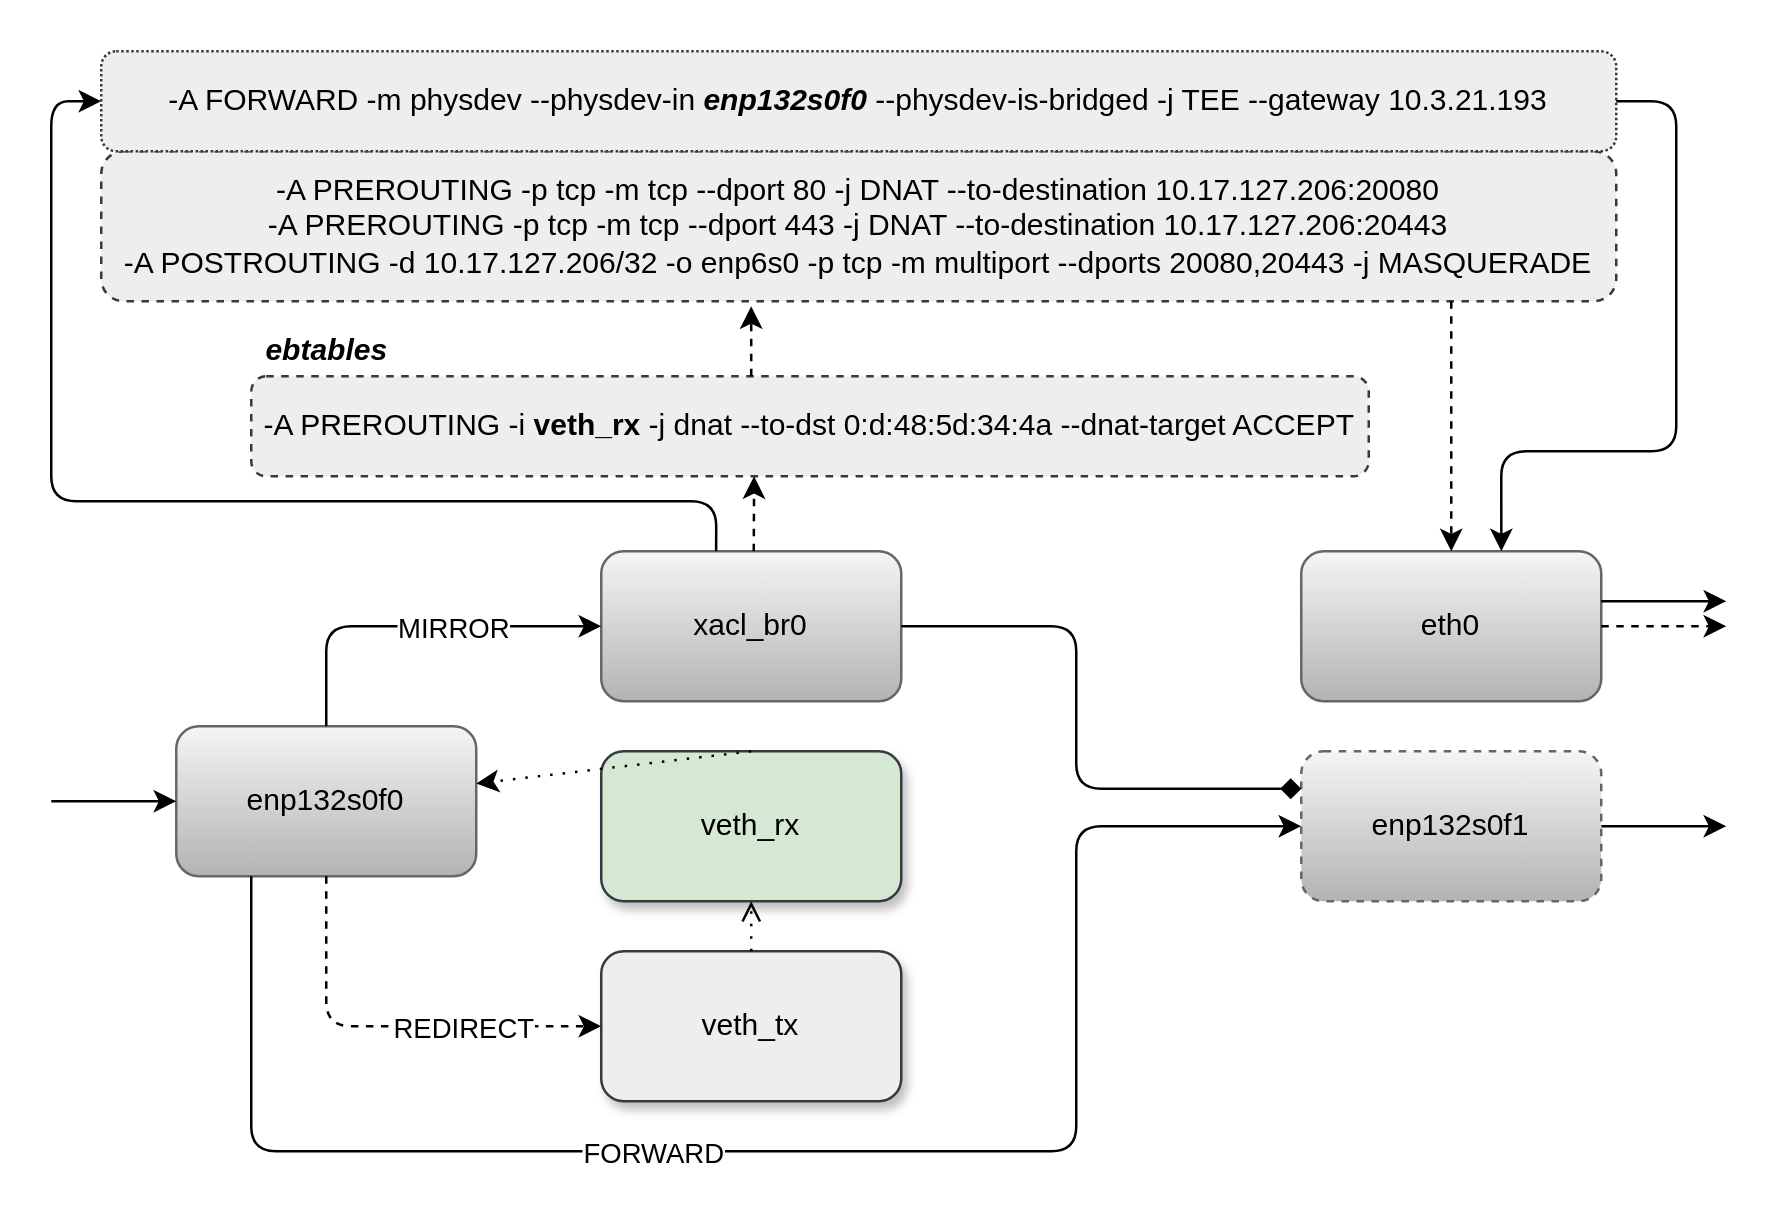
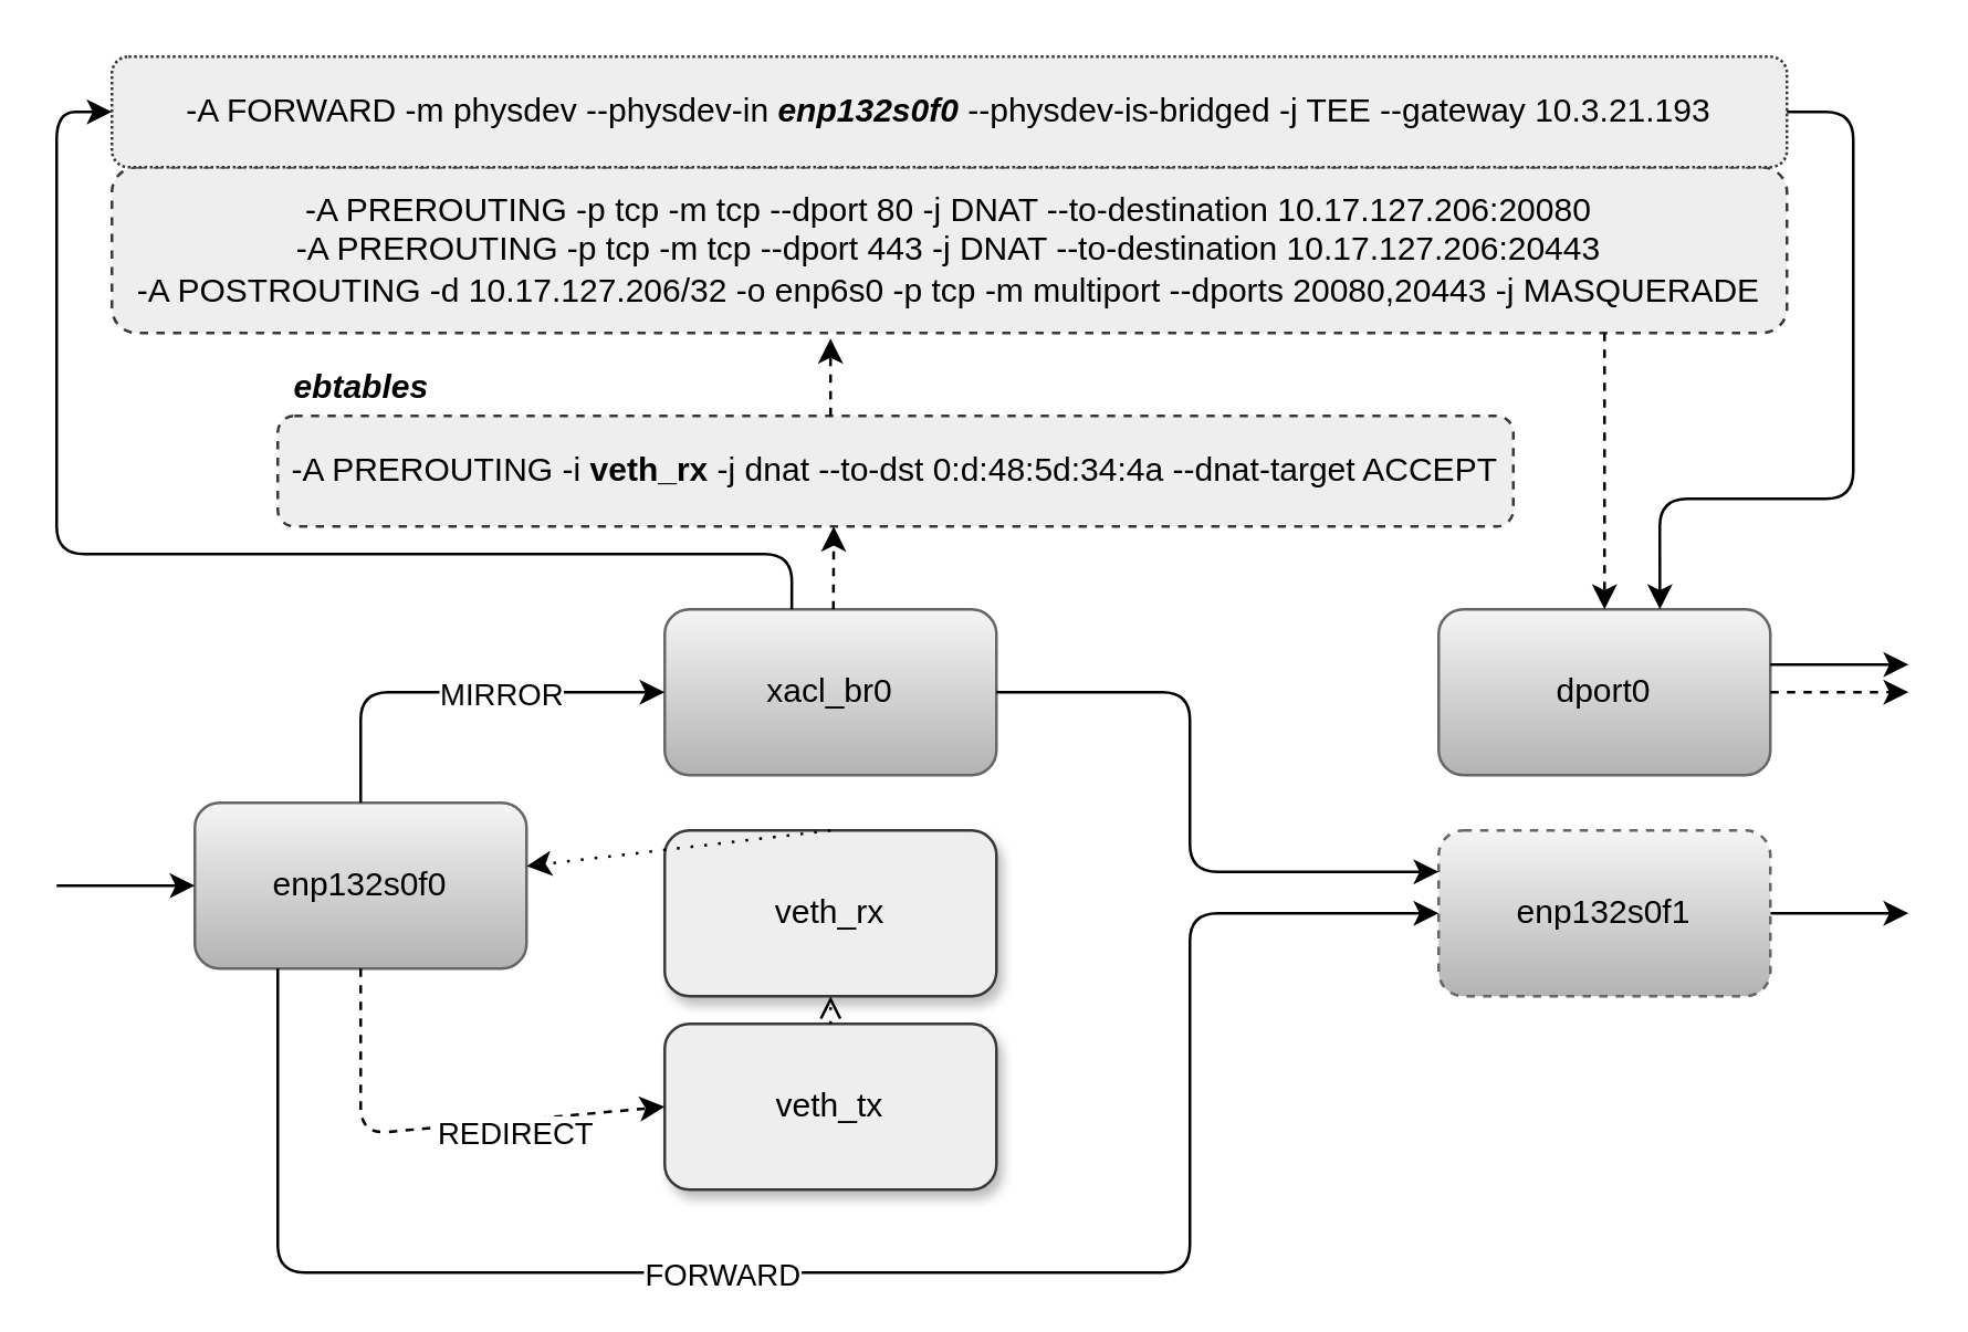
- <mxCell id="14" value="eth0" style="rounded=1;whiteSpace=wrap;html=1;gradientColor=#b3b3b3;fillColor=#f5f5f5;strokeColor=#666666;" parent="1" vertex="1"><mxGeometry x="520" y="220" width="120" height="60" as="geometry" /></mxCell>
+ <mxCell id="14" value="dport0" style="rounded=1;whiteSpace=wrap;html=1;gradientColor=#b3b3b3;fillColor=#f5f5f5;strokeColor=#666666;" parent="1" vertex="1"><mxGeometry x="520" y="220" width="120" height="60" as="geometry" /></mxCell>
- <mxCell id="24" value="" style="endArrow=diamond;html=1;exitX=1;exitY=0.5;exitDx=0;exitDy=0;entryX=0;entryY=0.25;entryDx=0;entryDy=0;" parent="1" source="2" target="18" edge="1"><mxGeometry width="50" height="50" relative="1" as="geometry"><mxPoint x="390" y="270" as="sourcePoint" /><mxPoint x="500" y="230" as="targetPoint" /><Array as="points"><mxPoint x="430" y="250" /><mxPoint x="430" y="315" /></Array></mxGeometry></mxCell>
+ <mxCell id="24" value="" style="endArrow=classic;html=1;exitX=1;exitY=0.5;exitDx=0;exitDy=0;entryX=0;entryY=0.25;entryDx=0;entryDy=0;" parent="1" source="2" target="18" edge="1"><mxGeometry width="50" height="50" relative="1" as="geometry"><mxPoint x="390" y="270" as="sourcePoint" /><mxPoint x="500" y="230" as="targetPoint" /><Array as="points"><mxPoint x="430" y="250" /><mxPoint x="430" y="315" /></Array></mxGeometry></mxCell>
- <mxCell id="17" value="veth_rx" style="rounded=1;whiteSpace=wrap;html=1;fillColor=#d5e8d4;strokeColor=#36393d;shadow=1;" parent="1" vertex="1"><mxGeometry x="240" y="300" width="120" height="60" as="geometry" /></mxCell>
+ <mxCell id="17" value="veth_rx" style="rounded=1;whiteSpace=wrap;html=1;fillColor=#eeeeee;strokeColor=#36393d;shadow=1;" parent="1" vertex="1"><mxGeometry x="240" y="300" width="120" height="60" as="geometry" /></mxCell>
- <mxCell id="4" value="veth_tx" style="rounded=1;whiteSpace=wrap;html=1;fillColor=#eeeeee;strokeColor=#36393d;shadow=1;" parent="1" vertex="1"><mxGeometry x="240" y="380" width="120" height="60" as="geometry" /></mxCell>
+ <mxCell id="4" value="veth_tx" style="rounded=1;whiteSpace=wrap;html=1;fillColor=#eeeeee;strokeColor=#36393d;shadow=1;" parent="1" vertex="1"><mxGeometry x="240" y="370" width="120" height="60" as="geometry" /></mxCell>
